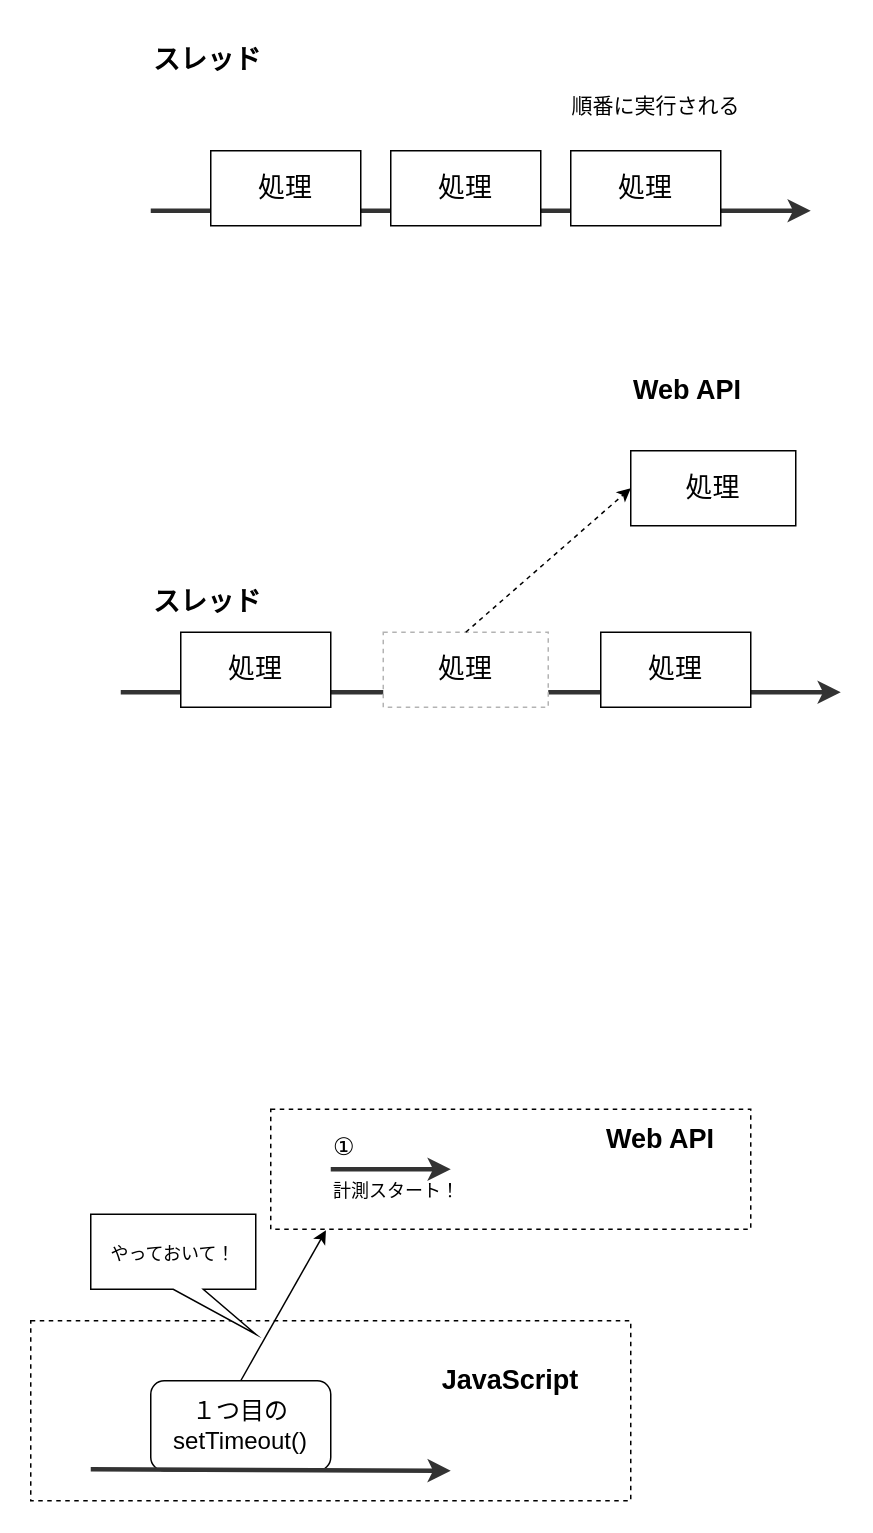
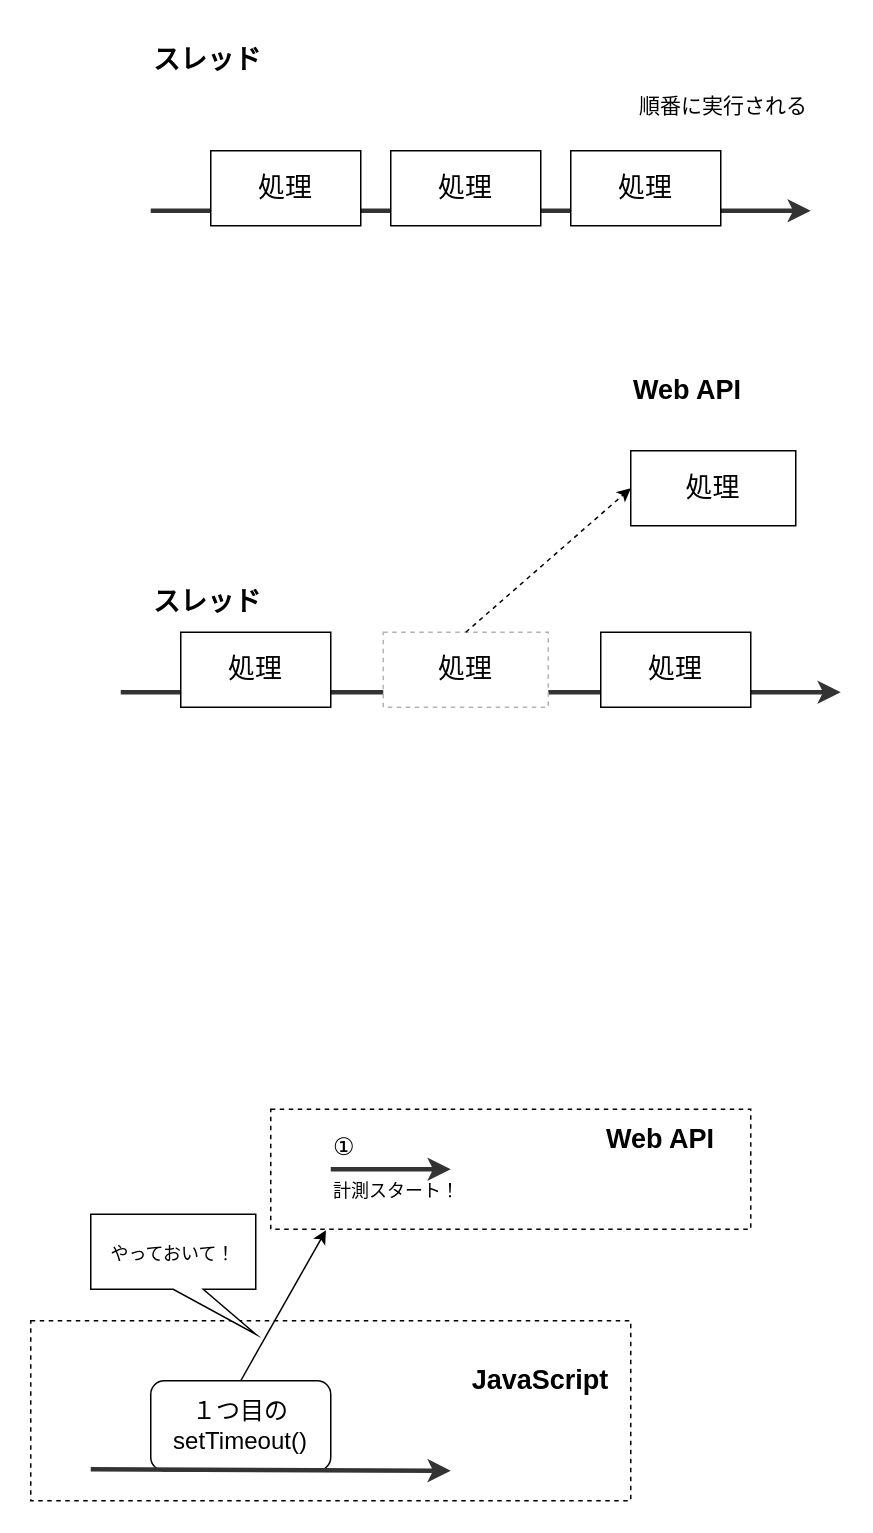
- <mxCell id="9" value="順番に実行される" style="text;html=1;strokeColor=none;fillColor=none;align=right;verticalAlign=middle;whiteSpace=wrap;rounded=0;fontSize=14;fontStyle=0" parent="1" vertex="1"><mxGeometry x="335" y="50" width="160" height="40" as="geometry" /></mxCell>
+ <mxCell id="9" value="順番に実行される" style="text;html=1;strokeColor=none;fillColor=none;align=right;verticalAlign=middle;whiteSpace=wrap;rounded=0;fontSize=14;fontStyle=0" parent="1" vertex="1"><mxGeometry x="380" y="50" width="160" height="40" as="geometry" /></mxCell>
- <mxCell id="18" value="JavaScript" style="text;html=1;strokeColor=none;fillColor=none;align=center;verticalAlign=middle;whiteSpace=wrap;rounded=0;fontSize=18;fontStyle=1" vertex="1" parent="1"><mxGeometry x="280" y="900" width="120" height="40" as="geometry" /></mxCell>
+ <mxCell id="18" value="JavaScript" style="text;html=1;strokeColor=none;fillColor=none;align=center;verticalAlign=middle;whiteSpace=wrap;rounded=0;fontSize=18;fontStyle=1" vertex="1" parent="1"><mxGeometry x="300" y="900" width="120" height="40" as="geometry" /></mxCell>
